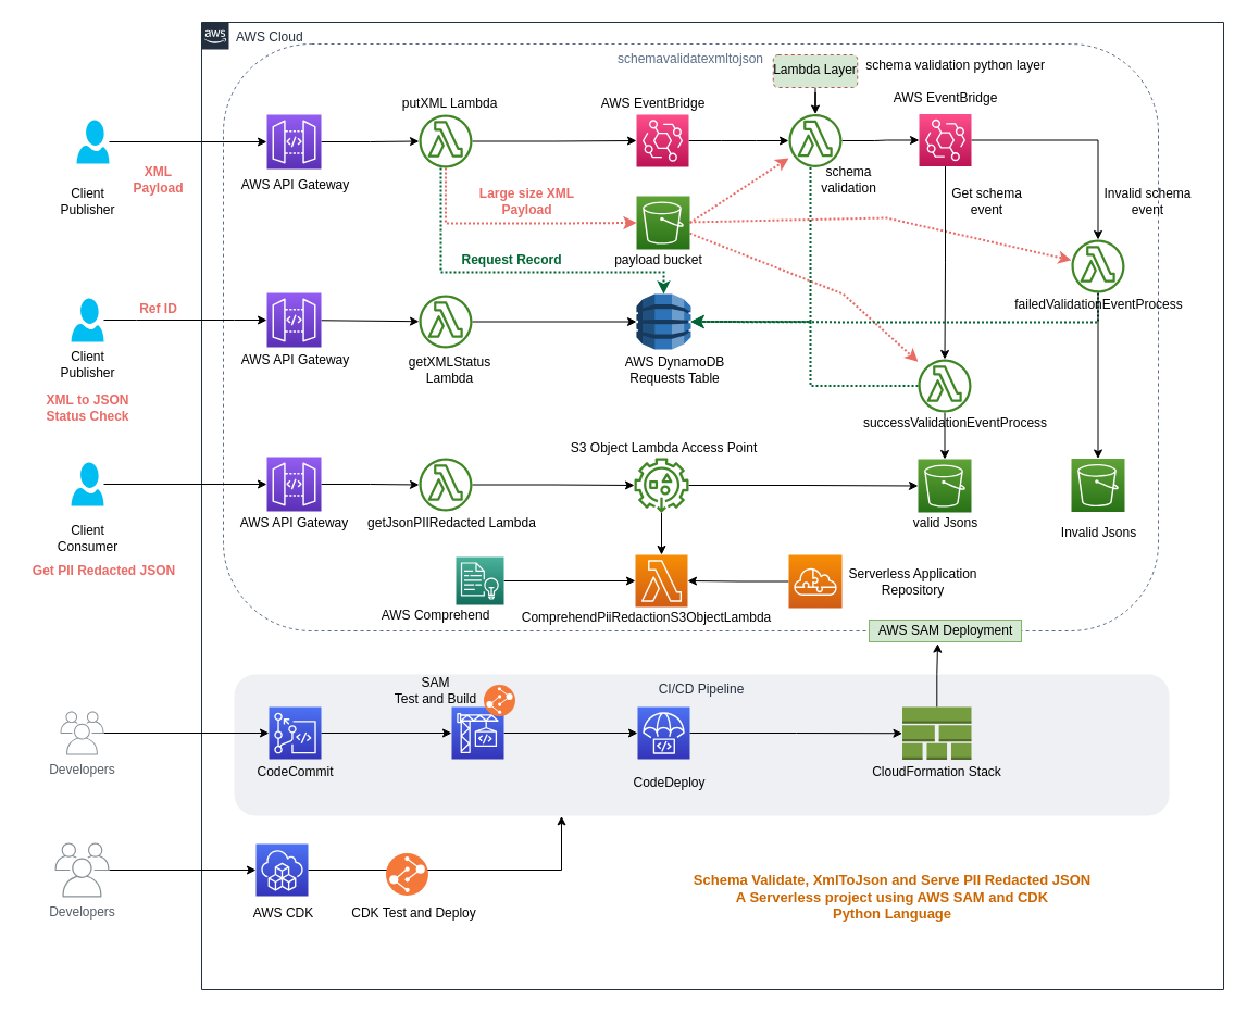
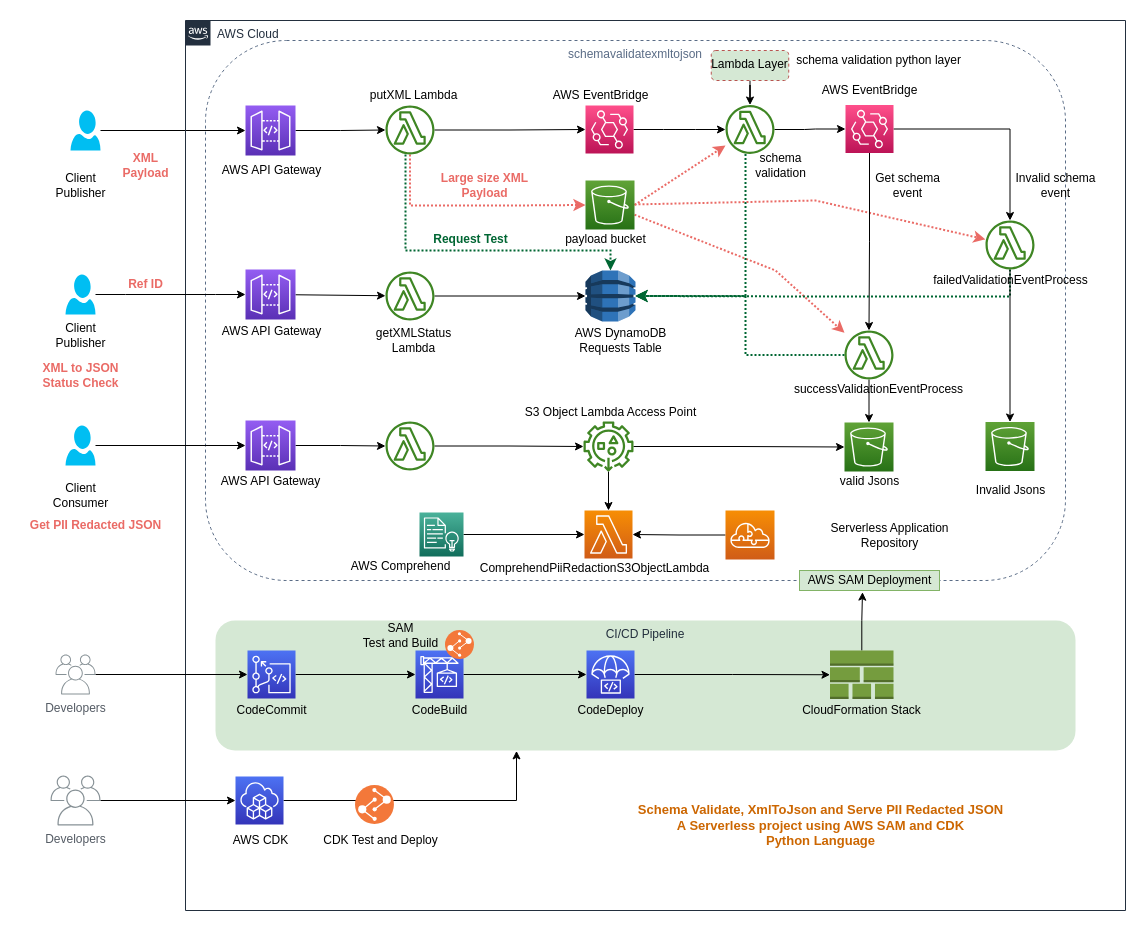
- <mxCell id="84" value="&lt;b&gt;&lt;font color=&quot;#006633&quot;&gt;Request Record&lt;/font&gt;&lt;/b&gt;" style="text;html=1;resizable=0;autosize=1;align=center;verticalAlign=middle;points=[];fillColor=none;strokeColor=none;rounded=0;shadow=0;glass=0;sketch=0;" vertex="1" parent="5"><mxGeometry x="230" y="209" width="110" height="20" as="geometry" /></mxCell>
+ <mxCell id="84" value="&lt;b&gt;&lt;font color=&quot;#006633&quot;&gt;Request Test&lt;/font&gt;&lt;/b&gt;" style="text;html=1;resizable=0;autosize=1;align=center;verticalAlign=middle;points=[];fillColor=none;strokeColor=none;rounded=0;shadow=0;glass=0;sketch=0;" vertex="1" parent="5"><mxGeometry x="230" y="209" width="110" height="20" as="geometry" /></mxCell>
- <mxCell id="74" value="getJsonPIIRedacted Lambda" style="text;html=1;resizable=0;autosize=1;align=center;verticalAlign=middle;points=[];fillColor=none;strokeColor=none;rounded=0;shadow=0;glass=0;sketch=0;" vertex="1" parent="5"><mxGeometry x="145" y="451" width="170" height="20" as="geometry" /></mxCell>
- <mxCell id="71" value="Serverless Application&lt;br&gt;Repository" style="text;html=1;resizable=0;autosize=1;align=center;verticalAlign=middle;points=[];fillColor=none;strokeColor=none;rounded=0;shadow=0;glass=0;sketch=0;" vertex="1" parent="5"><mxGeometry x="589" y="500" width="130" height="30" as="geometry" /></mxCell>
+ <mxCell id="71" value="Serverless Application&lt;br&gt;Repository" style="text;html=1;resizable=0;autosize=1;align=center;verticalAlign=middle;points=[];fillColor=none;strokeColor=none;rounded=0;shadow=0;glass=0;sketch=0;" vertex="1" parent="5"><mxGeometry x="639" y="500" width="130" height="30" as="geometry" /></mxCell>
- <mxCell id="48" value="CI/CD Pipeline" style="fillColor=#EFF0F3;strokeColor=none;dashed=0;verticalAlign=top;fontStyle=0;fontColor=#232F3D;rounded=1;shadow=0;glass=0;sketch=0;" vertex="1" parent="5"><mxGeometry x="30" y="600" width="860" height="130" as="geometry" /></mxCell>
+ <mxCell id="48" value="CI/CD Pipeline" style="fillColor=#d5e8d4;strokeColor=none;dashed=0;verticalAlign=top;fontStyle=0;fontColor=#232F3D;rounded=1;shadow=0;glass=0;sketch=0;" vertex="1" parent="5"><mxGeometry x="30" y="600" width="860" height="130" as="geometry" /></mxCell>
+ <mxCell id="63" value="CodeBuild" style="text;html=1;resizable=0;autosize=1;align=center;verticalAlign=middle;points=[];fillColor=none;strokeColor=none;rounded=0;shadow=0;glass=0;sketch=0;" vertex="1" parent="5"><mxGeometry x="219" y="680" width="70" height="20" as="geometry" /></mxCell>
- <mxCell id="64" value="CodeDeploy" style="text;html=1;resizable=0;autosize=1;align=center;verticalAlign=middle;points=[];fillColor=none;strokeColor=none;rounded=0;shadow=0;glass=0;sketch=0;" vertex="1" parent="5"><mxGeometry x="390" y="690" width="80" height="20" as="geometry" /></mxCell>
+ <mxCell id="64" value="CodeDeploy" style="text;html=1;resizable=0;autosize=1;align=center;verticalAlign=middle;points=[];fillColor=none;strokeColor=none;rounded=0;shadow=0;glass=0;sketch=0;" vertex="1" parent="5"><mxGeometry x="385" y="680" width="80" height="20" as="geometry" /></mxCell>
